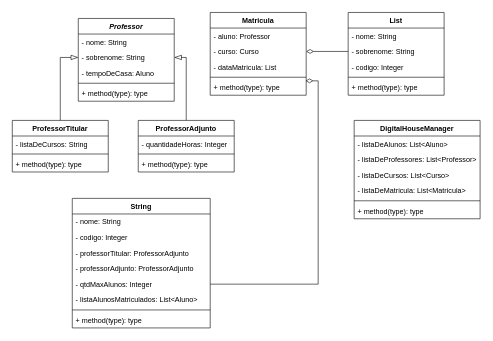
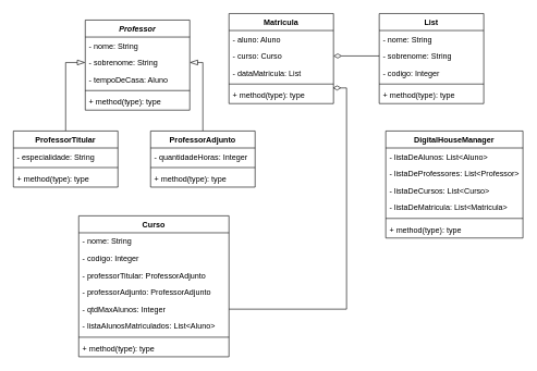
- <mxCell id="34" value="- aluno: Professor" style="text;strokeColor=none;fillColor=none;align=left;verticalAlign=top;spacingLeft=4;spacingRight=4;overflow=hidden;rotatable=0;points=[[0,0.5],[1,0.5]];portConstraint=eastwest;" vertex="1" parent="33"><mxGeometry y="26" width="160" height="26" as="geometry" /></mxCell>
+ <mxCell id="34" value="- aluno: Aluno" style="text;strokeColor=none;fillColor=none;align=left;verticalAlign=top;spacingLeft=4;spacingRight=4;overflow=hidden;rotatable=0;points=[[0,0.5],[1,0.5]];portConstraint=eastwest;" vertex="1" parent="33"><mxGeometry y="26" width="160" height="26" as="geometry" /></mxCell>
- <mxCell id="25" value="- listaDeCursos: String" style="text;strokeColor=none;fillColor=none;align=left;verticalAlign=top;spacingLeft=4;spacingRight=4;overflow=hidden;rotatable=0;points=[[0,0.5],[1,0.5]];portConstraint=eastwest;" vertex="1" parent="24"><mxGeometry y="26" width="160" height="26" as="geometry" /></mxCell>
+ <mxCell id="25" value="- especialidade: String" style="text;strokeColor=none;fillColor=none;align=left;verticalAlign=top;spacingLeft=4;spacingRight=4;overflow=hidden;rotatable=0;points=[[0,0.5],[1,0.5]];portConstraint=eastwest;" vertex="1" parent="24"><mxGeometry y="26" width="160" height="26" as="geometry" /></mxCell>
- <mxCell id="8" value="String" style="swimlane;fontStyle=1;align=center;verticalAlign=top;childLayout=stackLayout;horizontal=1;startSize=26;horizontalStack=0;resizeParent=1;resizeParentMax=0;resizeLast=0;collapsible=1;marginBottom=0;" vertex="1" parent="1"><mxGeometry x="120" y="330" width="230" height="216" as="geometry" /></mxCell>
+ <mxCell id="8" value="Curso" style="swimlane;fontStyle=1;align=center;verticalAlign=top;childLayout=stackLayout;horizontal=1;startSize=26;horizontalStack=0;resizeParent=1;resizeParentMax=0;resizeLast=0;collapsible=1;marginBottom=0;" vertex="1" parent="1"><mxGeometry x="120" y="330" width="230" height="216" as="geometry" /></mxCell>
